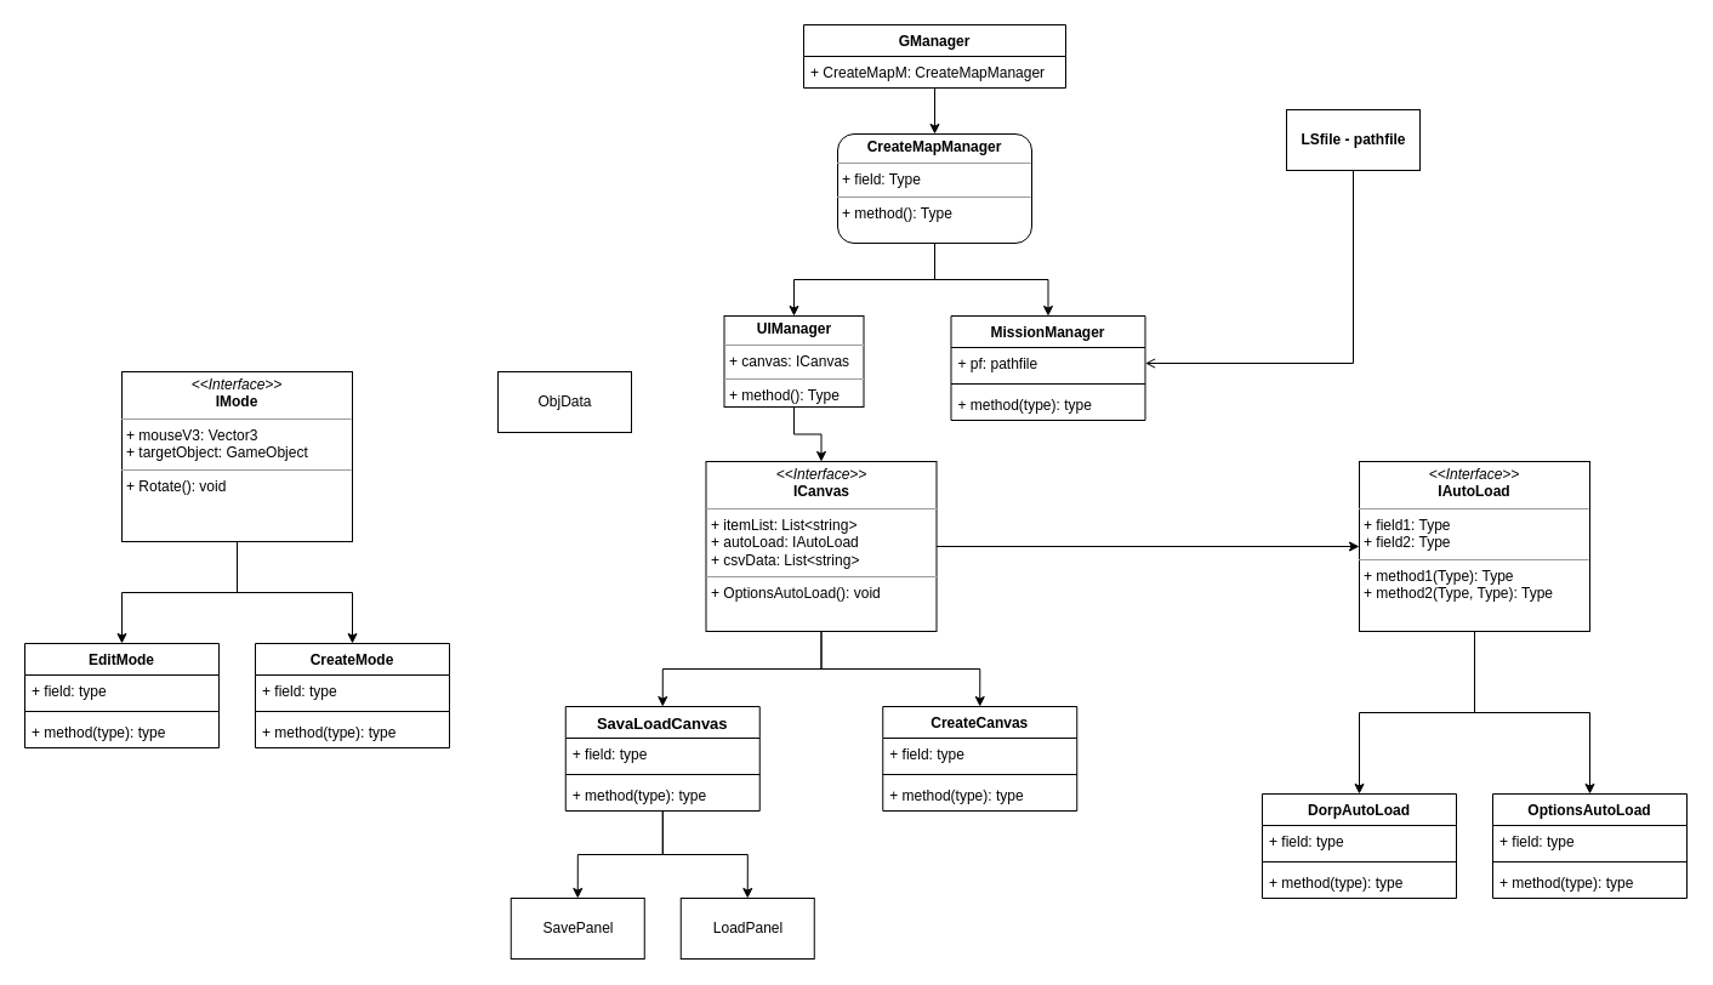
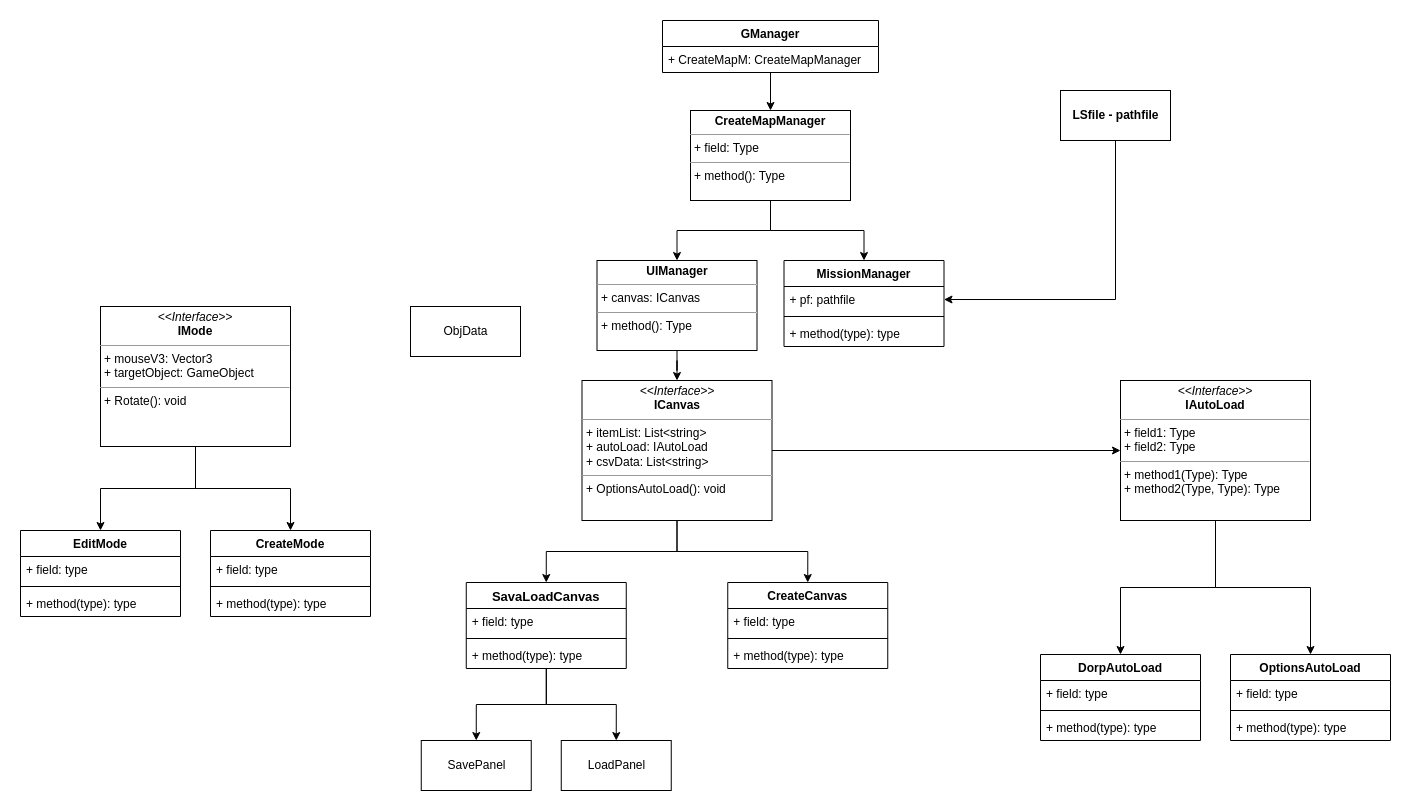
- <mxCell id="23" value="&lt;p style=&quot;margin:0px;margin-top:4px;text-align:center;&quot;&gt;&lt;b&gt;CreateMapManager&lt;/b&gt;&lt;/p&gt;&lt;hr size=&quot;1&quot;&gt;&lt;p style=&quot;margin:0px;margin-left:4px;&quot;&gt;+ field: Type&lt;/p&gt;&lt;hr size=&quot;1&quot;&gt;&lt;p style=&quot;margin:0px;margin-left:4px;&quot;&gt;+ method(): Type&lt;/p&gt;" style="verticalAlign=top;align=left;overflow=fill;fontSize=12;fontFamily=Helvetica;html=1;rounded=1;" vertex="1" parent="1"><mxGeometry x="690" y="110" width="160" height="90" as="geometry" /></mxCell>
+ <mxCell id="23" value="&lt;p style=&quot;margin:0px;margin-top:4px;text-align:center;&quot;&gt;&lt;b&gt;CreateMapManager&lt;/b&gt;&lt;/p&gt;&lt;hr size=&quot;1&quot;&gt;&lt;p style=&quot;margin:0px;margin-left:4px;&quot;&gt;+ field: Type&lt;/p&gt;&lt;hr size=&quot;1&quot;&gt;&lt;p style=&quot;margin:0px;margin-left:4px;&quot;&gt;+ method(): Type&lt;/p&gt;" style="verticalAlign=top;align=left;overflow=fill;fontSize=12;fontFamily=Helvetica;html=1;" vertex="1" parent="1"><mxGeometry x="690" y="110" width="160" height="90" as="geometry" /></mxCell>
- <mxCell id="20" value="&lt;p style=&quot;margin:0px;margin-top:4px;text-align:center;&quot;&gt;&lt;b&gt;UIManager&lt;/b&gt;&lt;/p&gt;&lt;hr size=&quot;1&quot;&gt;&lt;p style=&quot;margin:0px;margin-left:4px;&quot;&gt;+ canvas: ICanvas&lt;/p&gt;&lt;hr size=&quot;1&quot;&gt;&lt;p style=&quot;margin:0px;margin-left:4px;&quot;&gt;+ method(): Type&lt;/p&gt;" style="verticalAlign=top;align=left;overflow=fill;fontSize=12;fontFamily=Helvetica;html=1;" vertex="1" parent="1"><mxGeometry x="596.5" y="260" width="115" height="75" as="geometry" /></mxCell>
+ <mxCell id="20" value="&lt;p style=&quot;margin:0px;margin-top:4px;text-align:center;&quot;&gt;&lt;b&gt;UIManager&lt;/b&gt;&lt;/p&gt;&lt;hr size=&quot;1&quot;&gt;&lt;p style=&quot;margin:0px;margin-left:4px;&quot;&gt;+ canvas: ICanvas&lt;/p&gt;&lt;hr size=&quot;1&quot;&gt;&lt;p style=&quot;margin:0px;margin-left:4px;&quot;&gt;+ method(): Type&lt;/p&gt;" style="verticalAlign=top;align=left;overflow=fill;fontSize=12;fontFamily=Helvetica;html=1;" vertex="1" parent="1"><mxGeometry x="596.5" y="260" width="160" height="90" as="geometry" /></mxCell>
- <mxCell id="17" style="edgeStyle=orthogonalEdgeStyle;rounded=0;orthogonalLoop=1;jettySize=auto;html=1;entryX=1;entryY=0.5;entryDx=0;entryDy=0;fontSize=12;endArrow=open;" edge="1" parent="1" source="18" target="3"><mxGeometry relative="1" as="geometry" /></mxCell>
+ <mxCell id="17" style="edgeStyle=orthogonalEdgeStyle;rounded=0;orthogonalLoop=1;jettySize=auto;html=1;entryX=1;entryY=0.5;entryDx=0;entryDy=0;fontSize=12;" edge="1" parent="1" source="18" target="3"><mxGeometry relative="1" as="geometry" /></mxCell>
